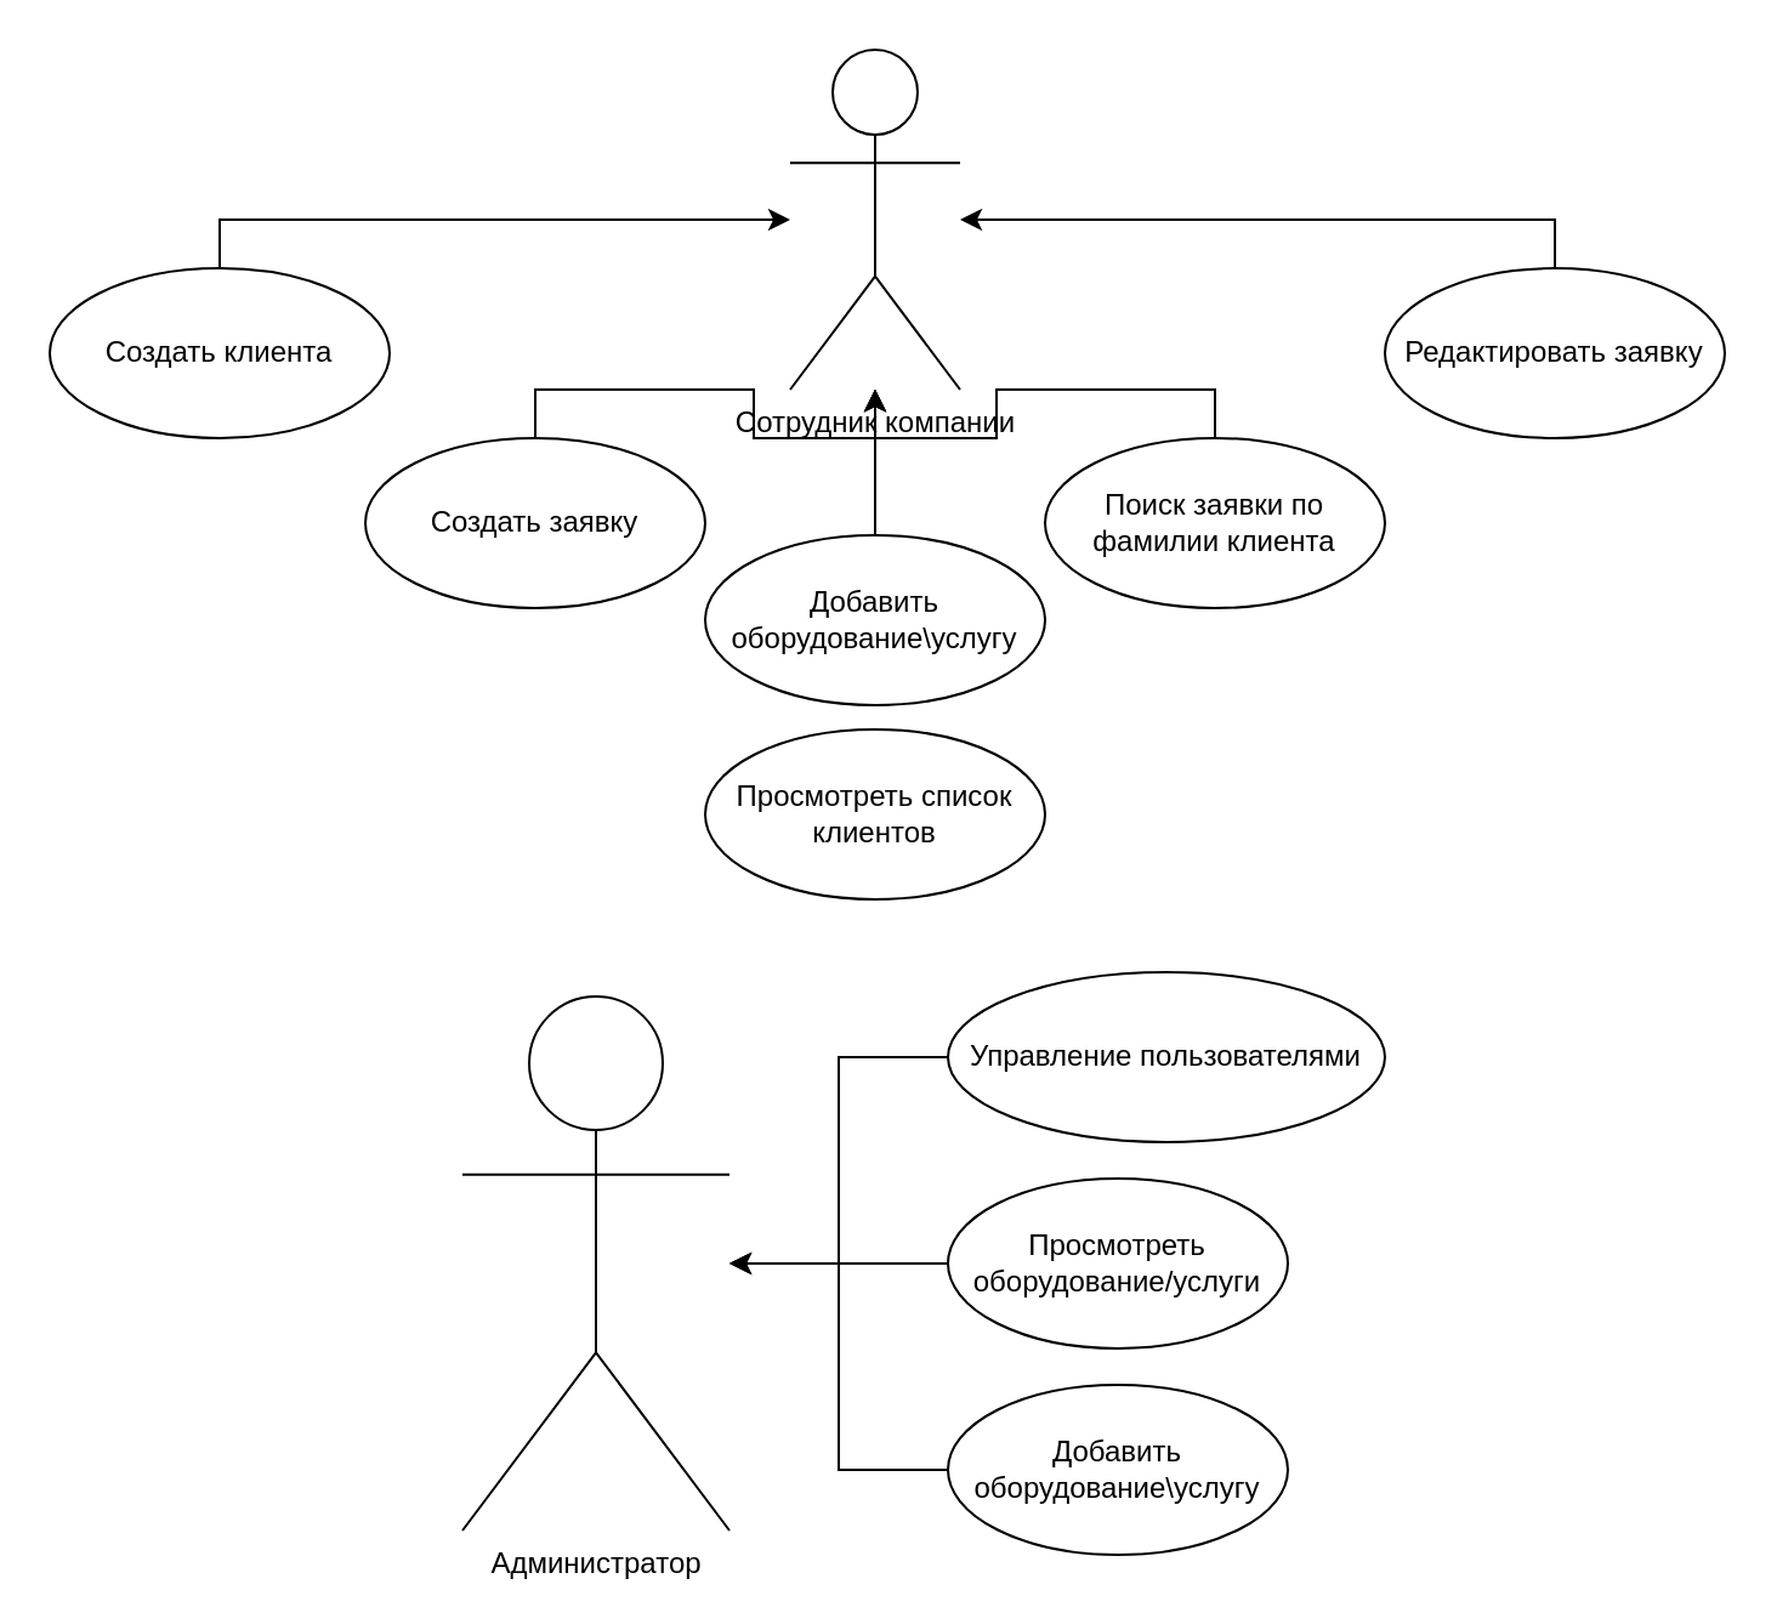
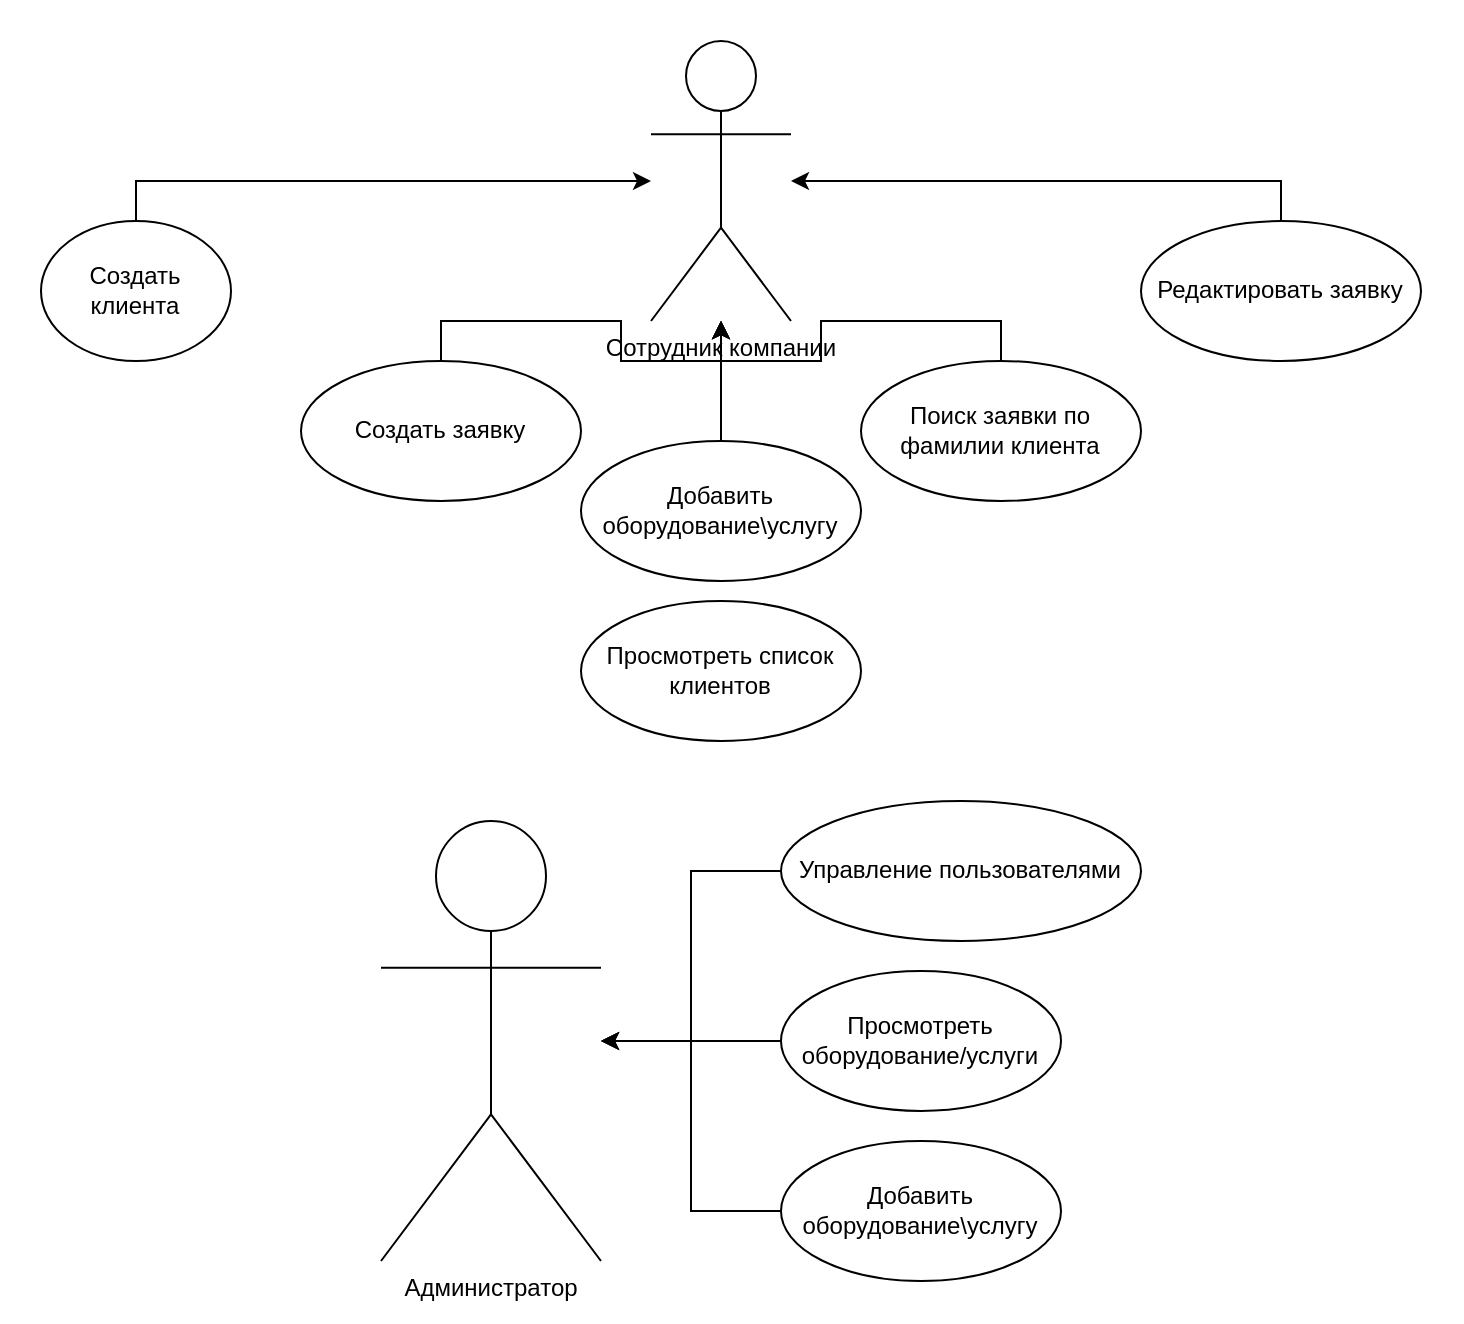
- <mxCell id="6" value="Создать клиента" style="ellipse;whiteSpace=wrap;html=1;" vertex="1" parent="1"><mxGeometry x="20" y="110" width="140" height="70" as="geometry" /></mxCell>
+ <mxCell id="6" value="Создать клиента" style="ellipse;whiteSpace=wrap;html=1;" vertex="1" parent="1"><mxGeometry x="20" y="110" width="95" height="70" as="geometry" /></mxCell>
